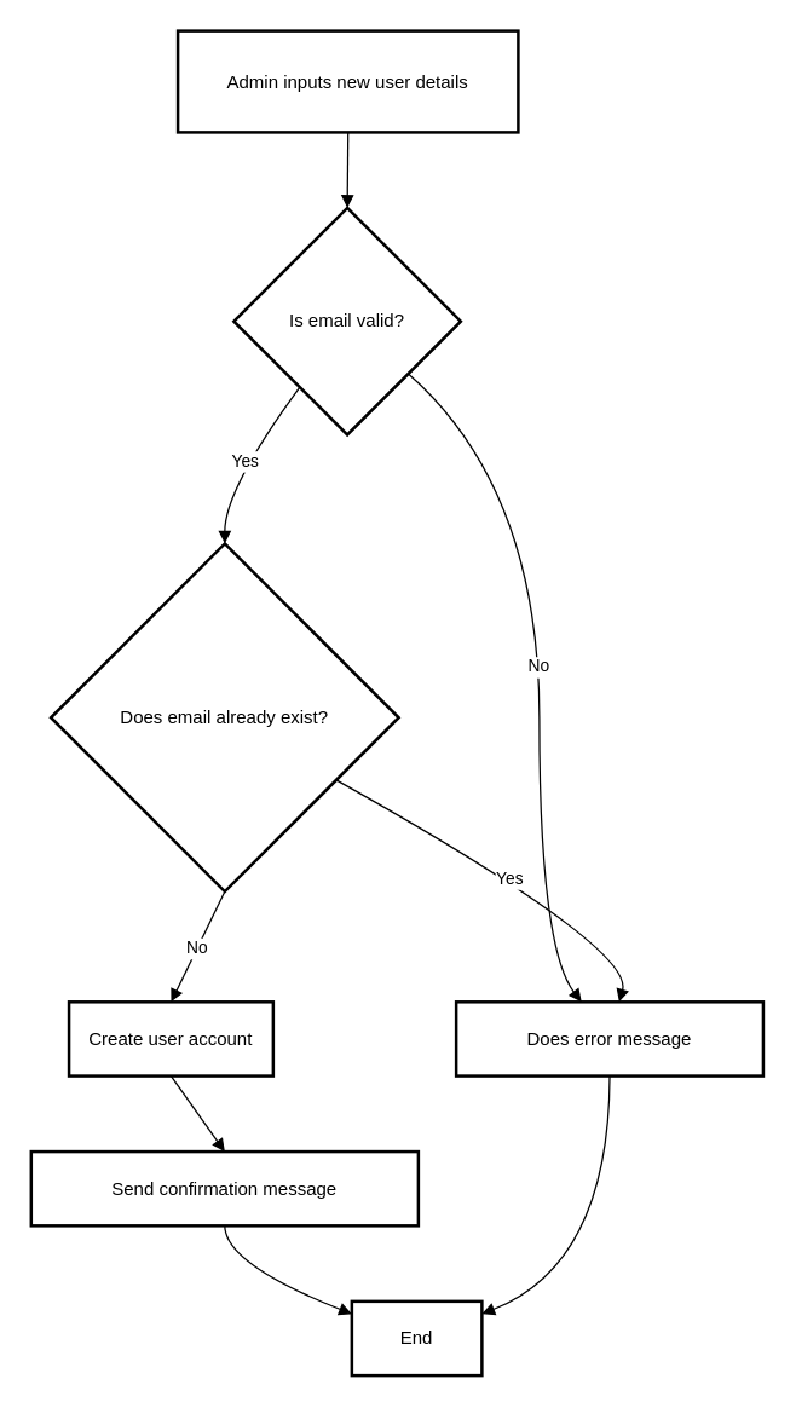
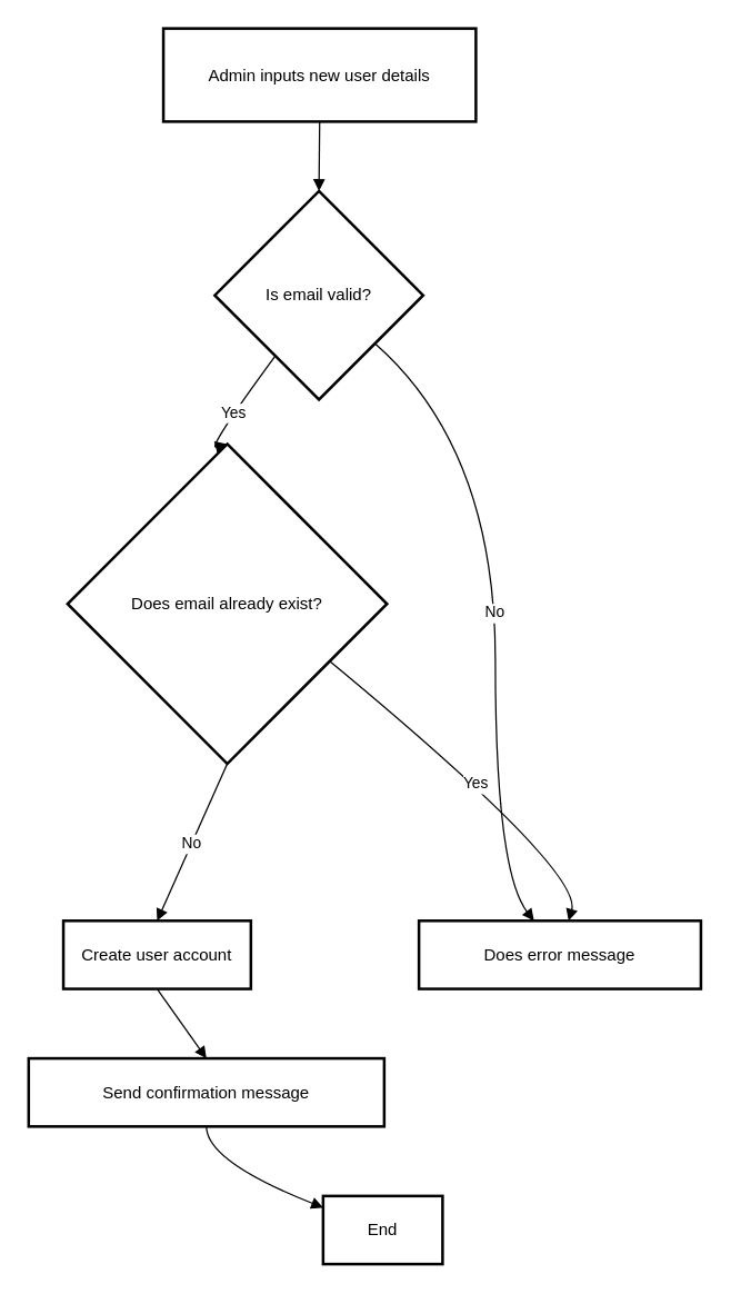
- <mxCell id="4" value="Does email already exist?" style="rhombus;strokeWidth=2;whiteSpace=wrap;" vertex="1" parent="1"><mxGeometry x="33" y="359" width="230" height="230" as="geometry" /></mxCell>
+ <mxCell id="4" value="Does email already exist?" style="rhombus;strokeWidth=2;whiteSpace=wrap;" vertex="1" parent="1"><mxGeometry x="48" y="319" width="230" height="230" as="geometry" /></mxCell>
- <mxCell id="16" value="" style="curved=1;startArrow=none;endArrow=block;exitX=0.5;exitY=1.01;entryX=1;entryY=0.17;rounded=0;" edge="1" parent="1" source="5" target="8"><mxGeometry relative="1" as="geometry"><Array as="points"><mxPoint x="402" y="835" /></Array></mxGeometry></mxCell>
